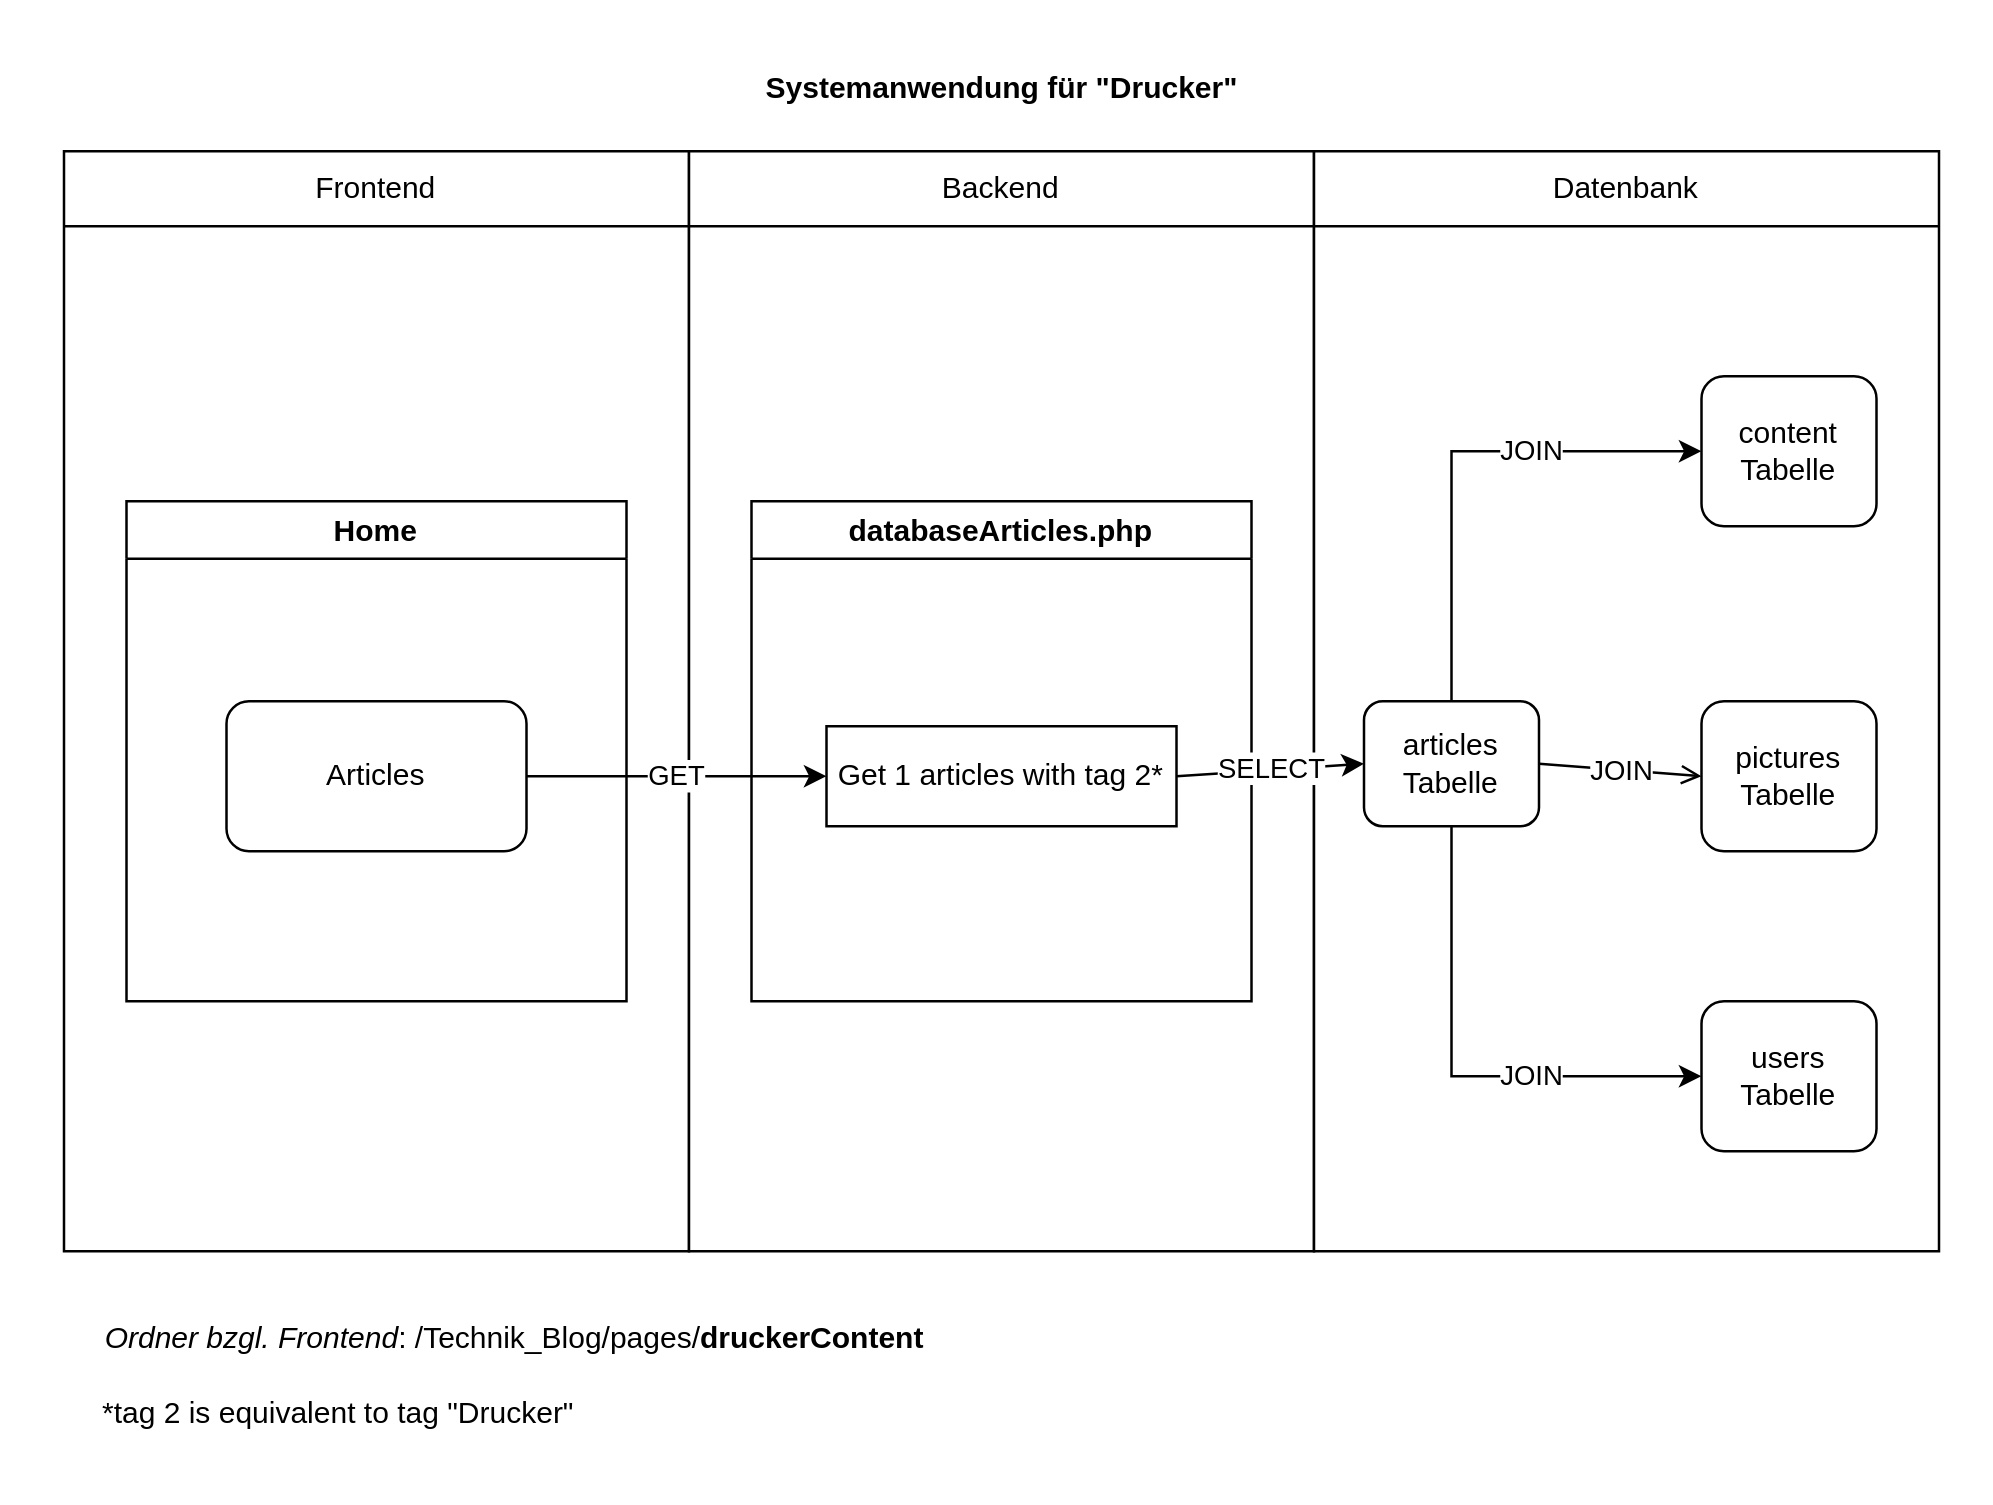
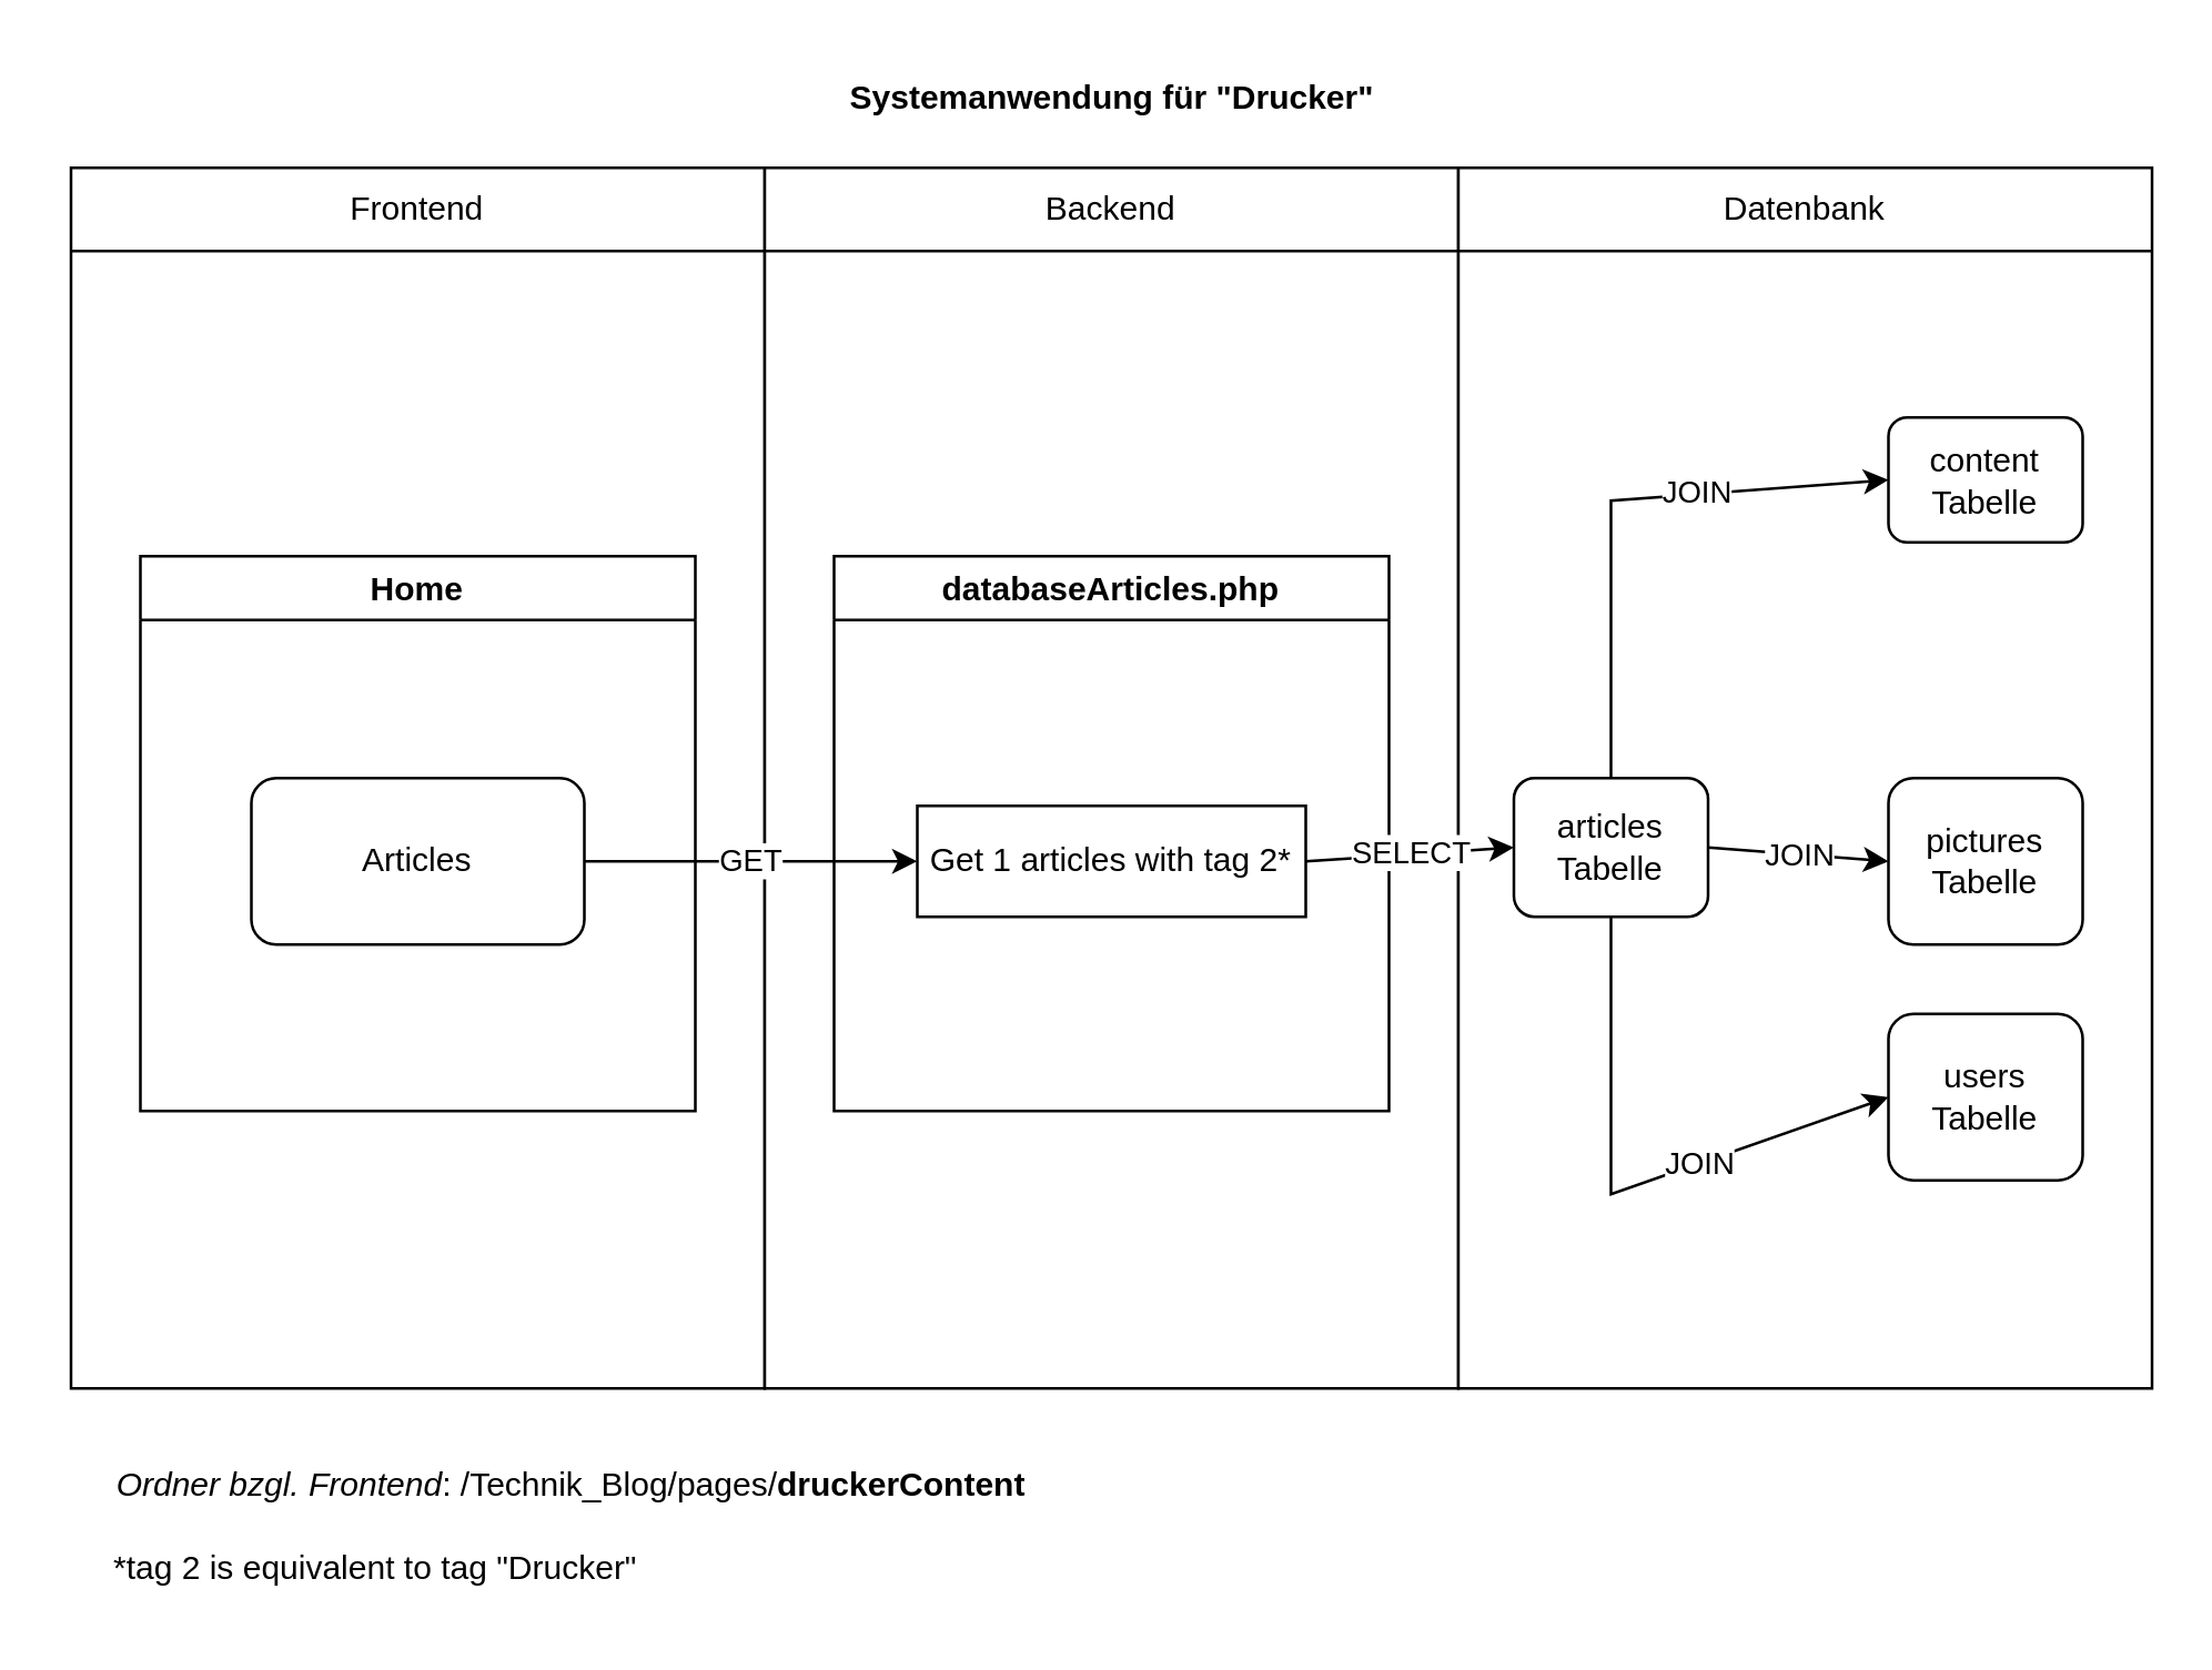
- <mxCell id="17" value="content Tabelle" style="rounded=1;whiteSpace=wrap;html=1;" vertex="1" parent="1"><mxGeometry x="680" y="150" width="70" height="60" as="geometry" /></mxCell>
+ <mxCell id="17" value="content Tabelle" style="rounded=1;whiteSpace=wrap;html=1;" vertex="1" parent="1"><mxGeometry x="680" y="150" width="70" height="45" as="geometry" /></mxCell>
- <mxCell id="20" value="JOIN" style="endArrow=open;html=1;rounded=0;exitX=1;exitY=0.5;exitDx=0;exitDy=0;entryX=0;entryY=0.5;entryDx=0;entryDy=0;" edge="1" parent="1" source="16" target="18"><mxGeometry width="50" height="50" relative="1" as="geometry"><mxPoint x="345" y="300" as="sourcePoint" /><mxPoint x="395" y="250" as="targetPoint" /></mxGeometry></mxCell>
+ <mxCell id="20" value="JOIN" style="endArrow=classic;html=1;rounded=0;exitX=1;exitY=0.5;exitDx=0;exitDy=0;entryX=0;entryY=0.5;entryDx=0;entryDy=0;" edge="1" parent="1" source="16" target="18"><mxGeometry width="50" height="50" relative="1" as="geometry"><mxPoint x="345" y="300" as="sourcePoint" /><mxPoint x="395" y="250" as="targetPoint" /></mxGeometry></mxCell>
- <mxCell id="19" value="users Tabelle" style="rounded=1;whiteSpace=wrap;html=1;" vertex="1" parent="1"><mxGeometry x="680" y="400" width="70" height="60" as="geometry" /></mxCell>
+ <mxCell id="19" value="users Tabelle" style="rounded=1;whiteSpace=wrap;html=1;" vertex="1" parent="1"><mxGeometry x="680" y="365" width="70" height="60" as="geometry" /></mxCell>
